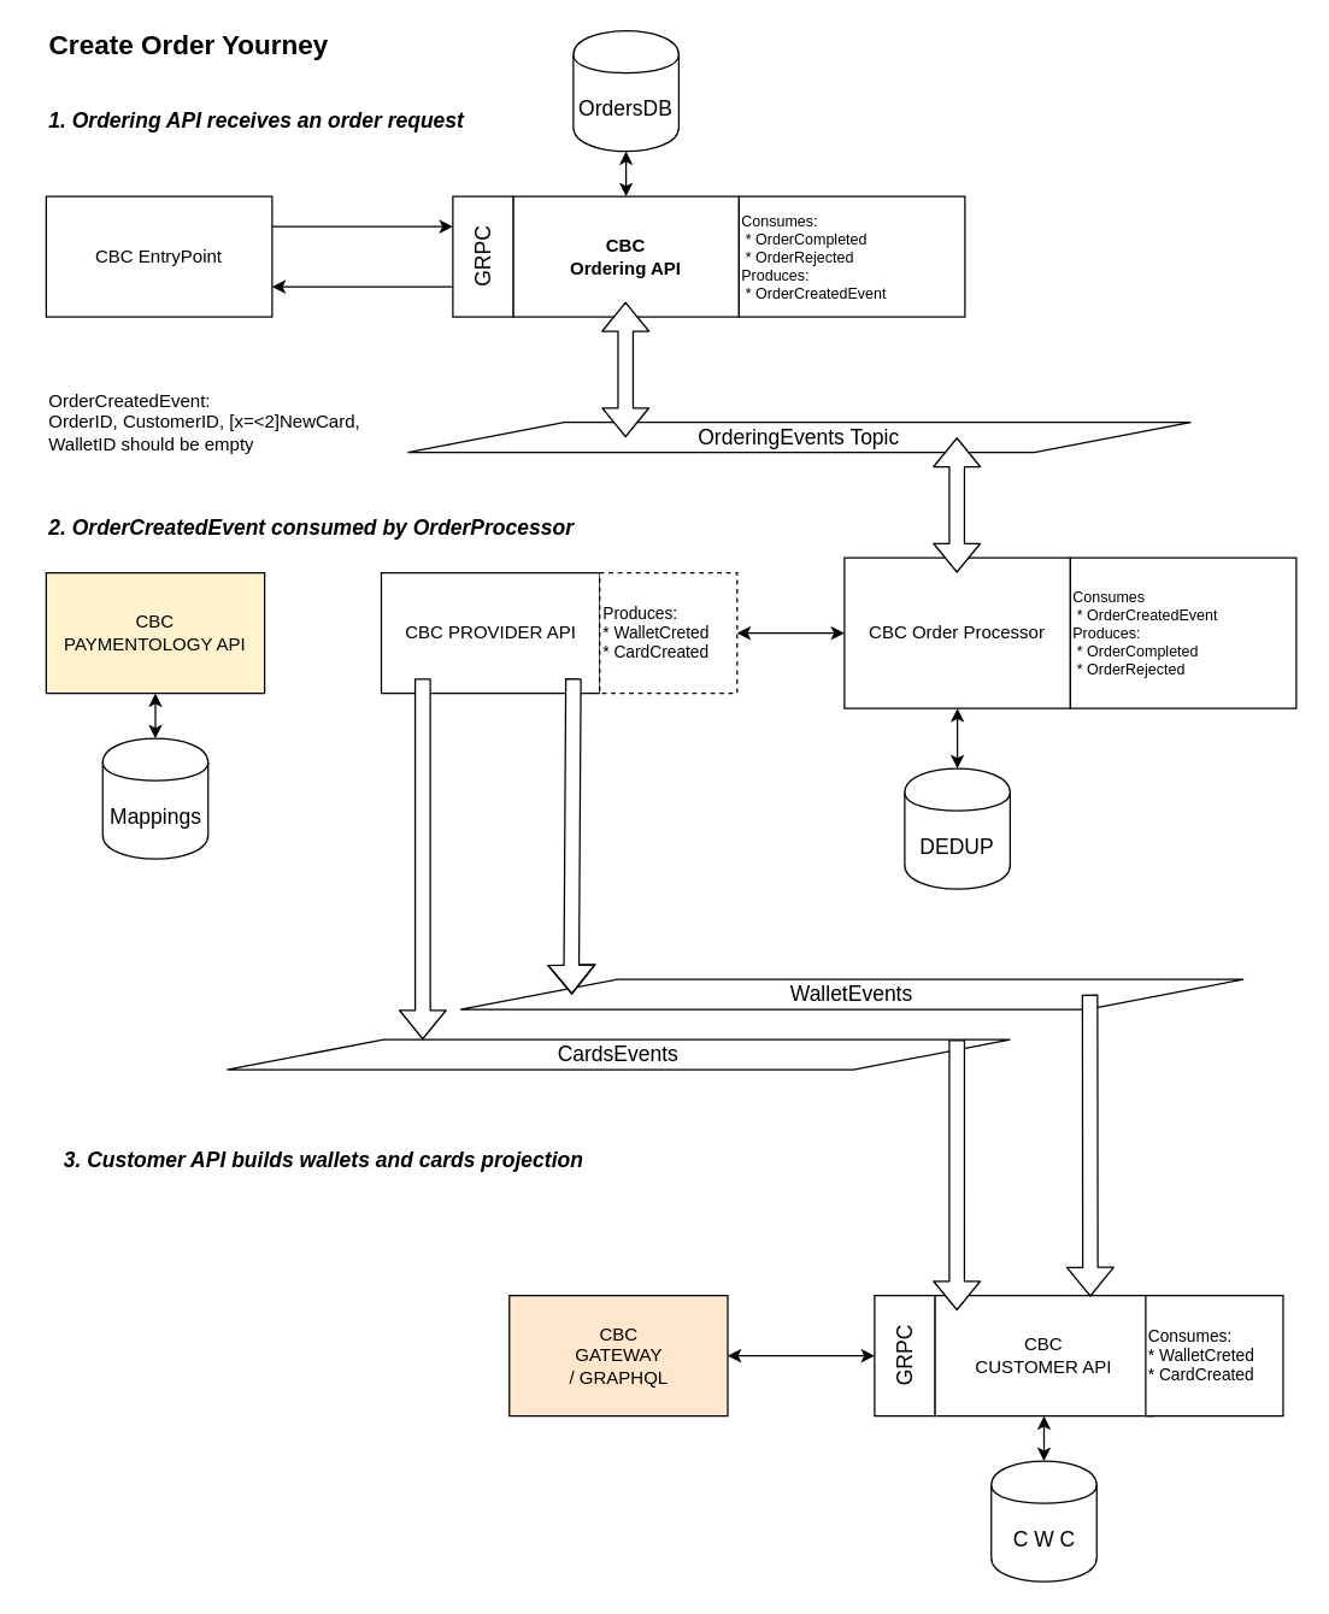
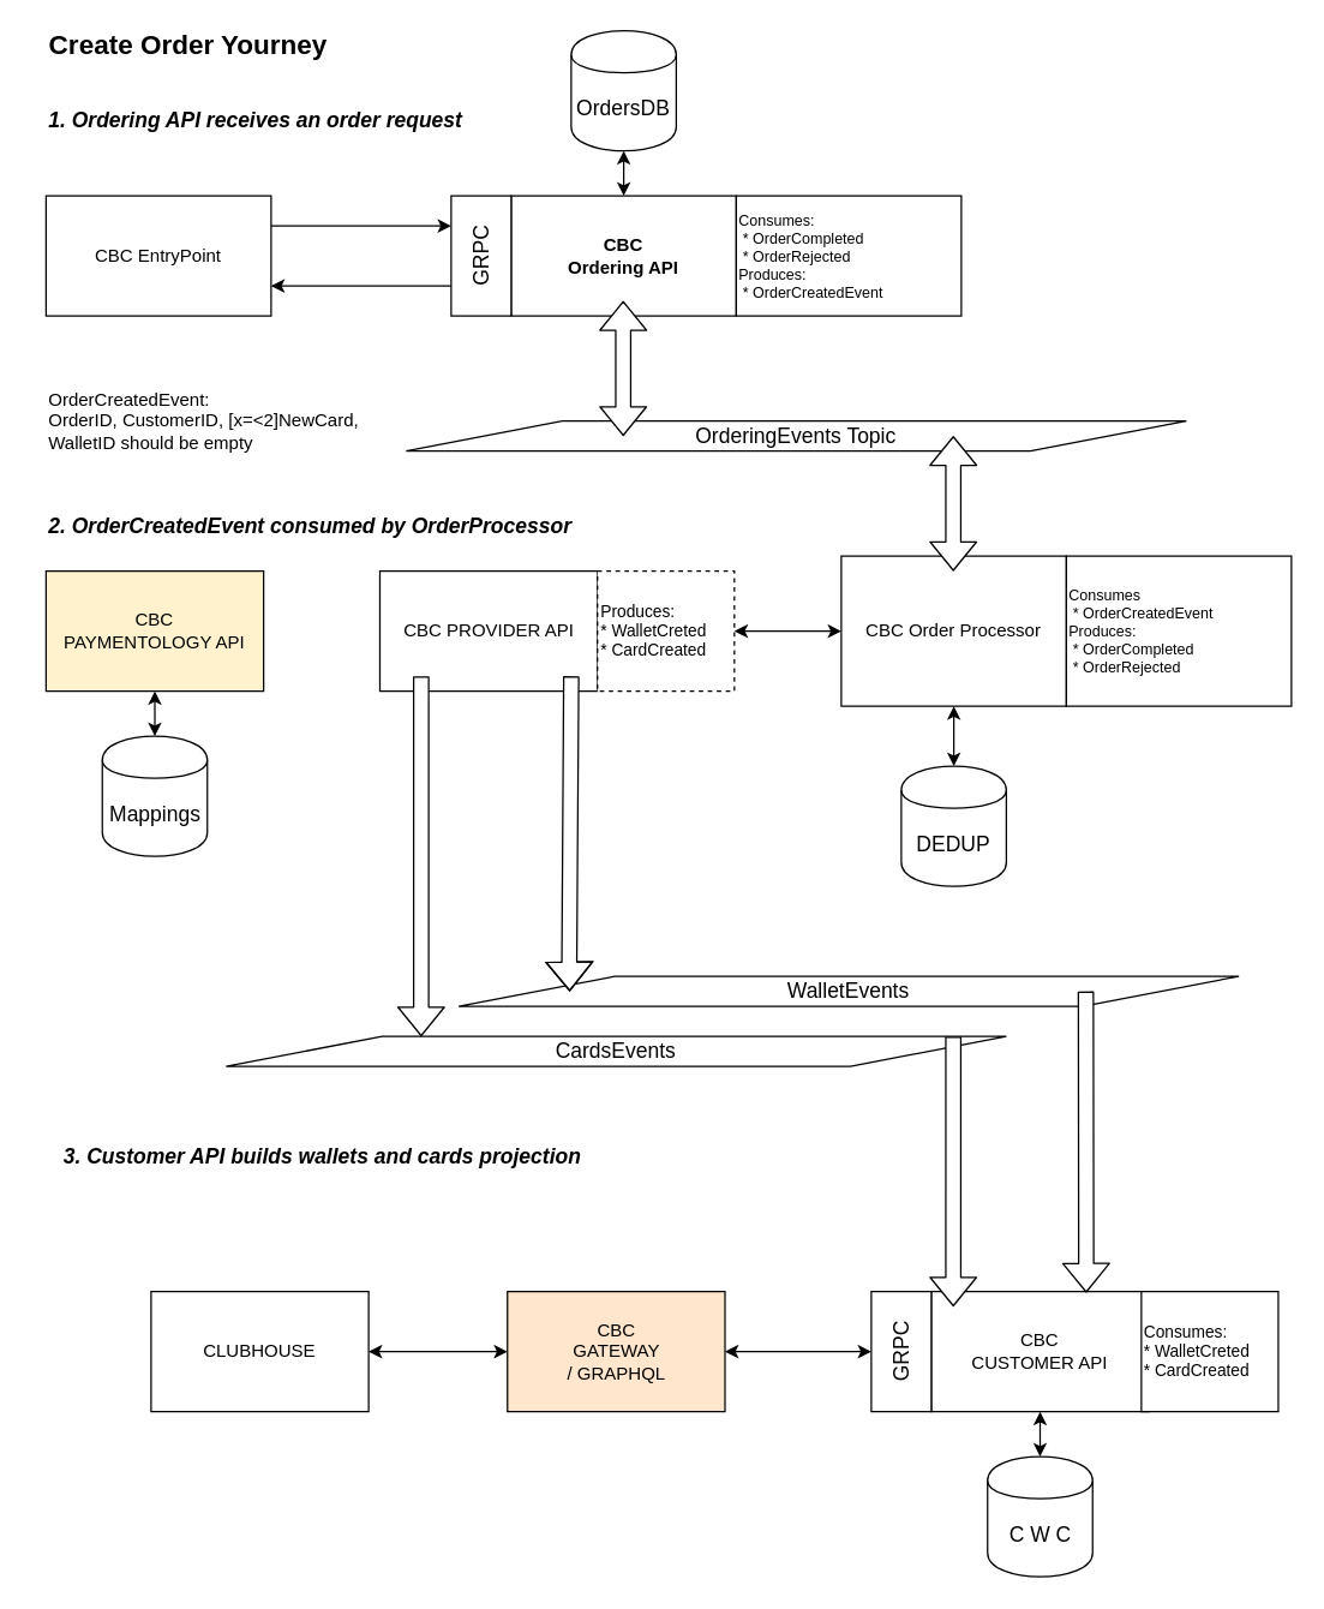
+ <mxCell id="42" value="CLUBHOUSE" style="rounded=0;whiteSpace=wrap;html=1;strokeColor=#000000;fontSize=12;align=center;" vertex="1" parent="1"><mxGeometry x="100" y="860" width="145" height="80" as="geometry" /></mxCell>
+ <mxCell id="41" value="" style="edgeStyle=orthogonalEdgeStyle;rounded=0;orthogonalLoop=1;jettySize=auto;html=1;startArrow=classic;startFill=1;fillColor=#ffffff;fontSize=12;" edge="1" parent="1" source="42" target="40"><mxGeometry relative="1" as="geometry" /></mxCell>
